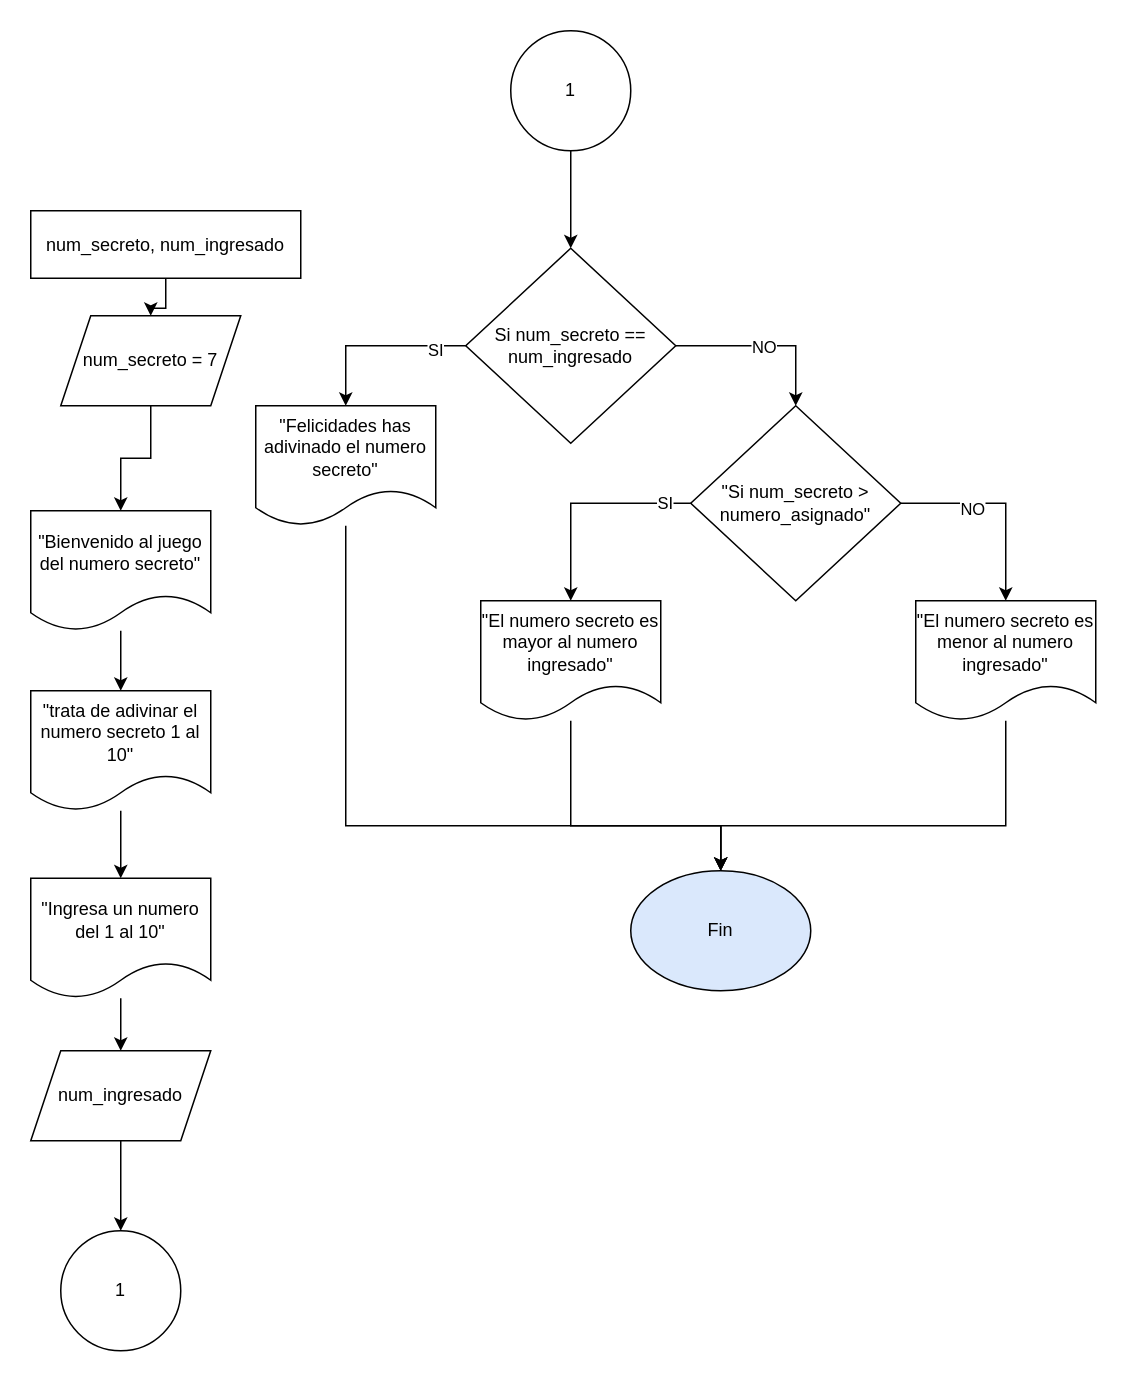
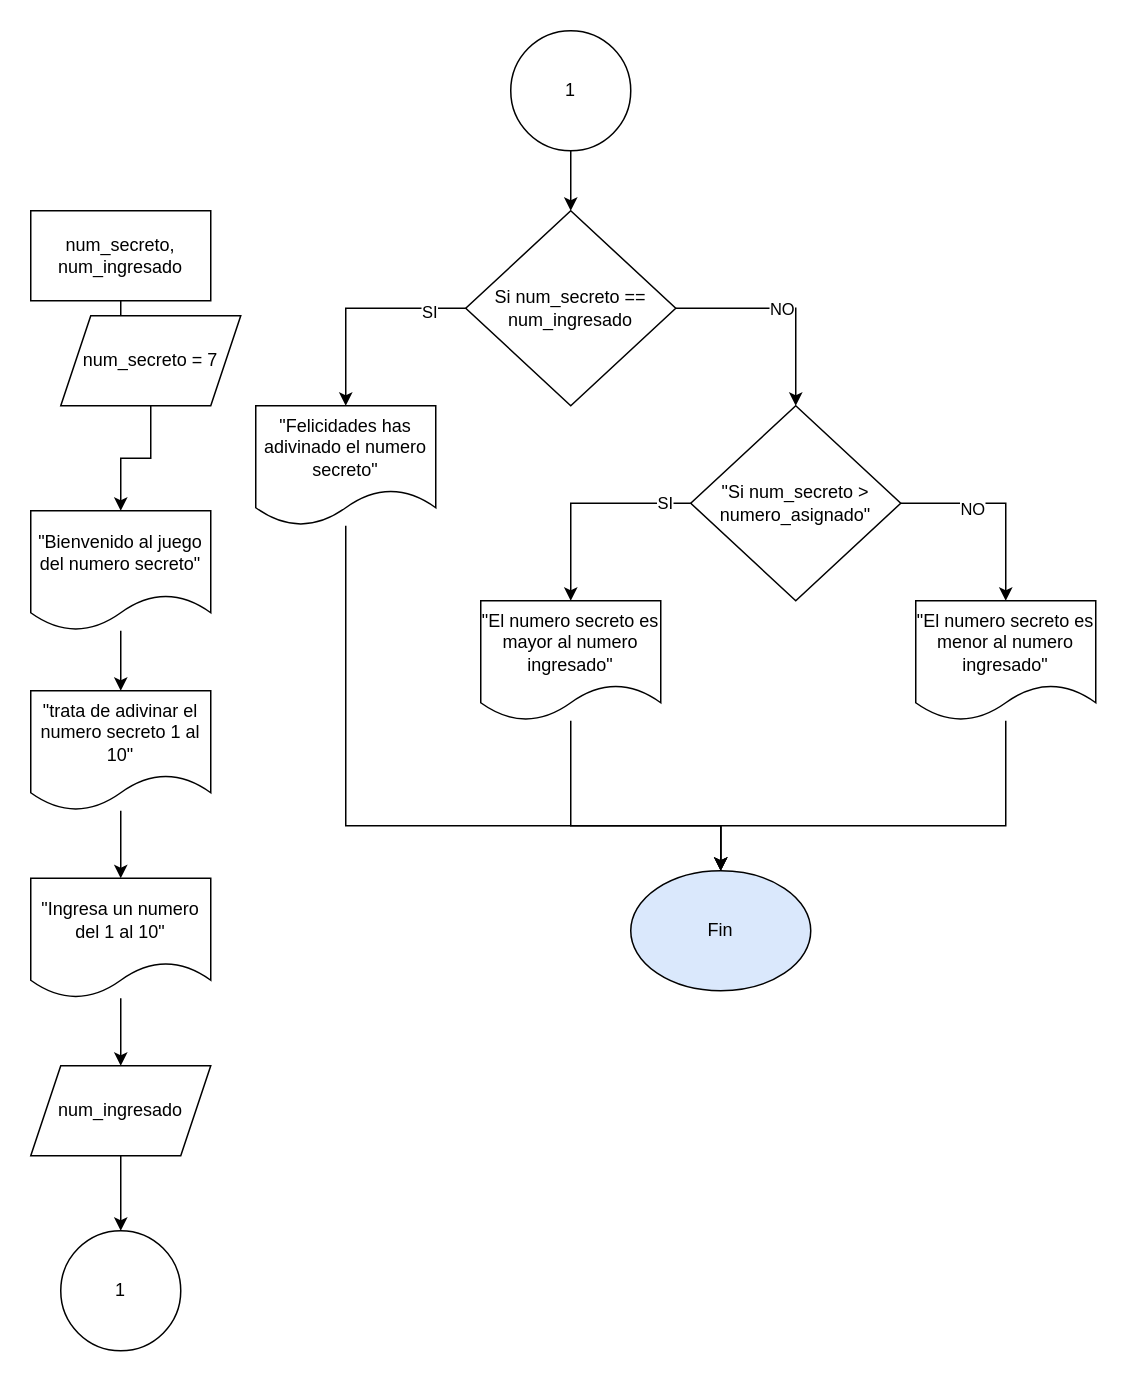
- <mxCell id="3" value="&lt;div&gt;num_secreto, num_ingresado&lt;br&gt;&lt;/div&gt;" style="rounded=0;whiteSpace=wrap;html=1;" vertex="1" parent="1"><mxGeometry x="20" y="140" width="180" height="45" as="geometry" /></mxCell>
+ <mxCell id="3" value="&lt;div&gt;num_secreto, num_ingresado&lt;br&gt;&lt;/div&gt;" style="rounded=0;whiteSpace=wrap;html=1;" vertex="1" parent="1"><mxGeometry x="20" y="140" width="120" height="60" as="geometry" /></mxCell>
- <mxCell id="21" value="Si num_secreto == num_ingresado" style="rhombus;whiteSpace=wrap;html=1;" vertex="1" parent="1"><mxGeometry x="310" y="165" width="140" height="130" as="geometry" /></mxCell>
+ <mxCell id="21" value="Si num_secreto == num_ingresado" style="rhombus;whiteSpace=wrap;html=1;" vertex="1" parent="1"><mxGeometry x="310" y="140" width="140" height="130" as="geometry" /></mxCell>
- <mxCell id="13" value="num_ingresado" style="shape=parallelogram;perimeter=parallelogramPerimeter;whiteSpace=wrap;html=1;fixedSize=1;" vertex="1" parent="1"><mxGeometry x="20" y="700" width="120" height="60" as="geometry" /></mxCell>
+ <mxCell id="13" value="num_ingresado" style="shape=parallelogram;perimeter=parallelogramPerimeter;whiteSpace=wrap;html=1;fixedSize=1;" vertex="1" parent="1"><mxGeometry x="20" y="710" width="120" height="60" as="geometry" /></mxCell>
